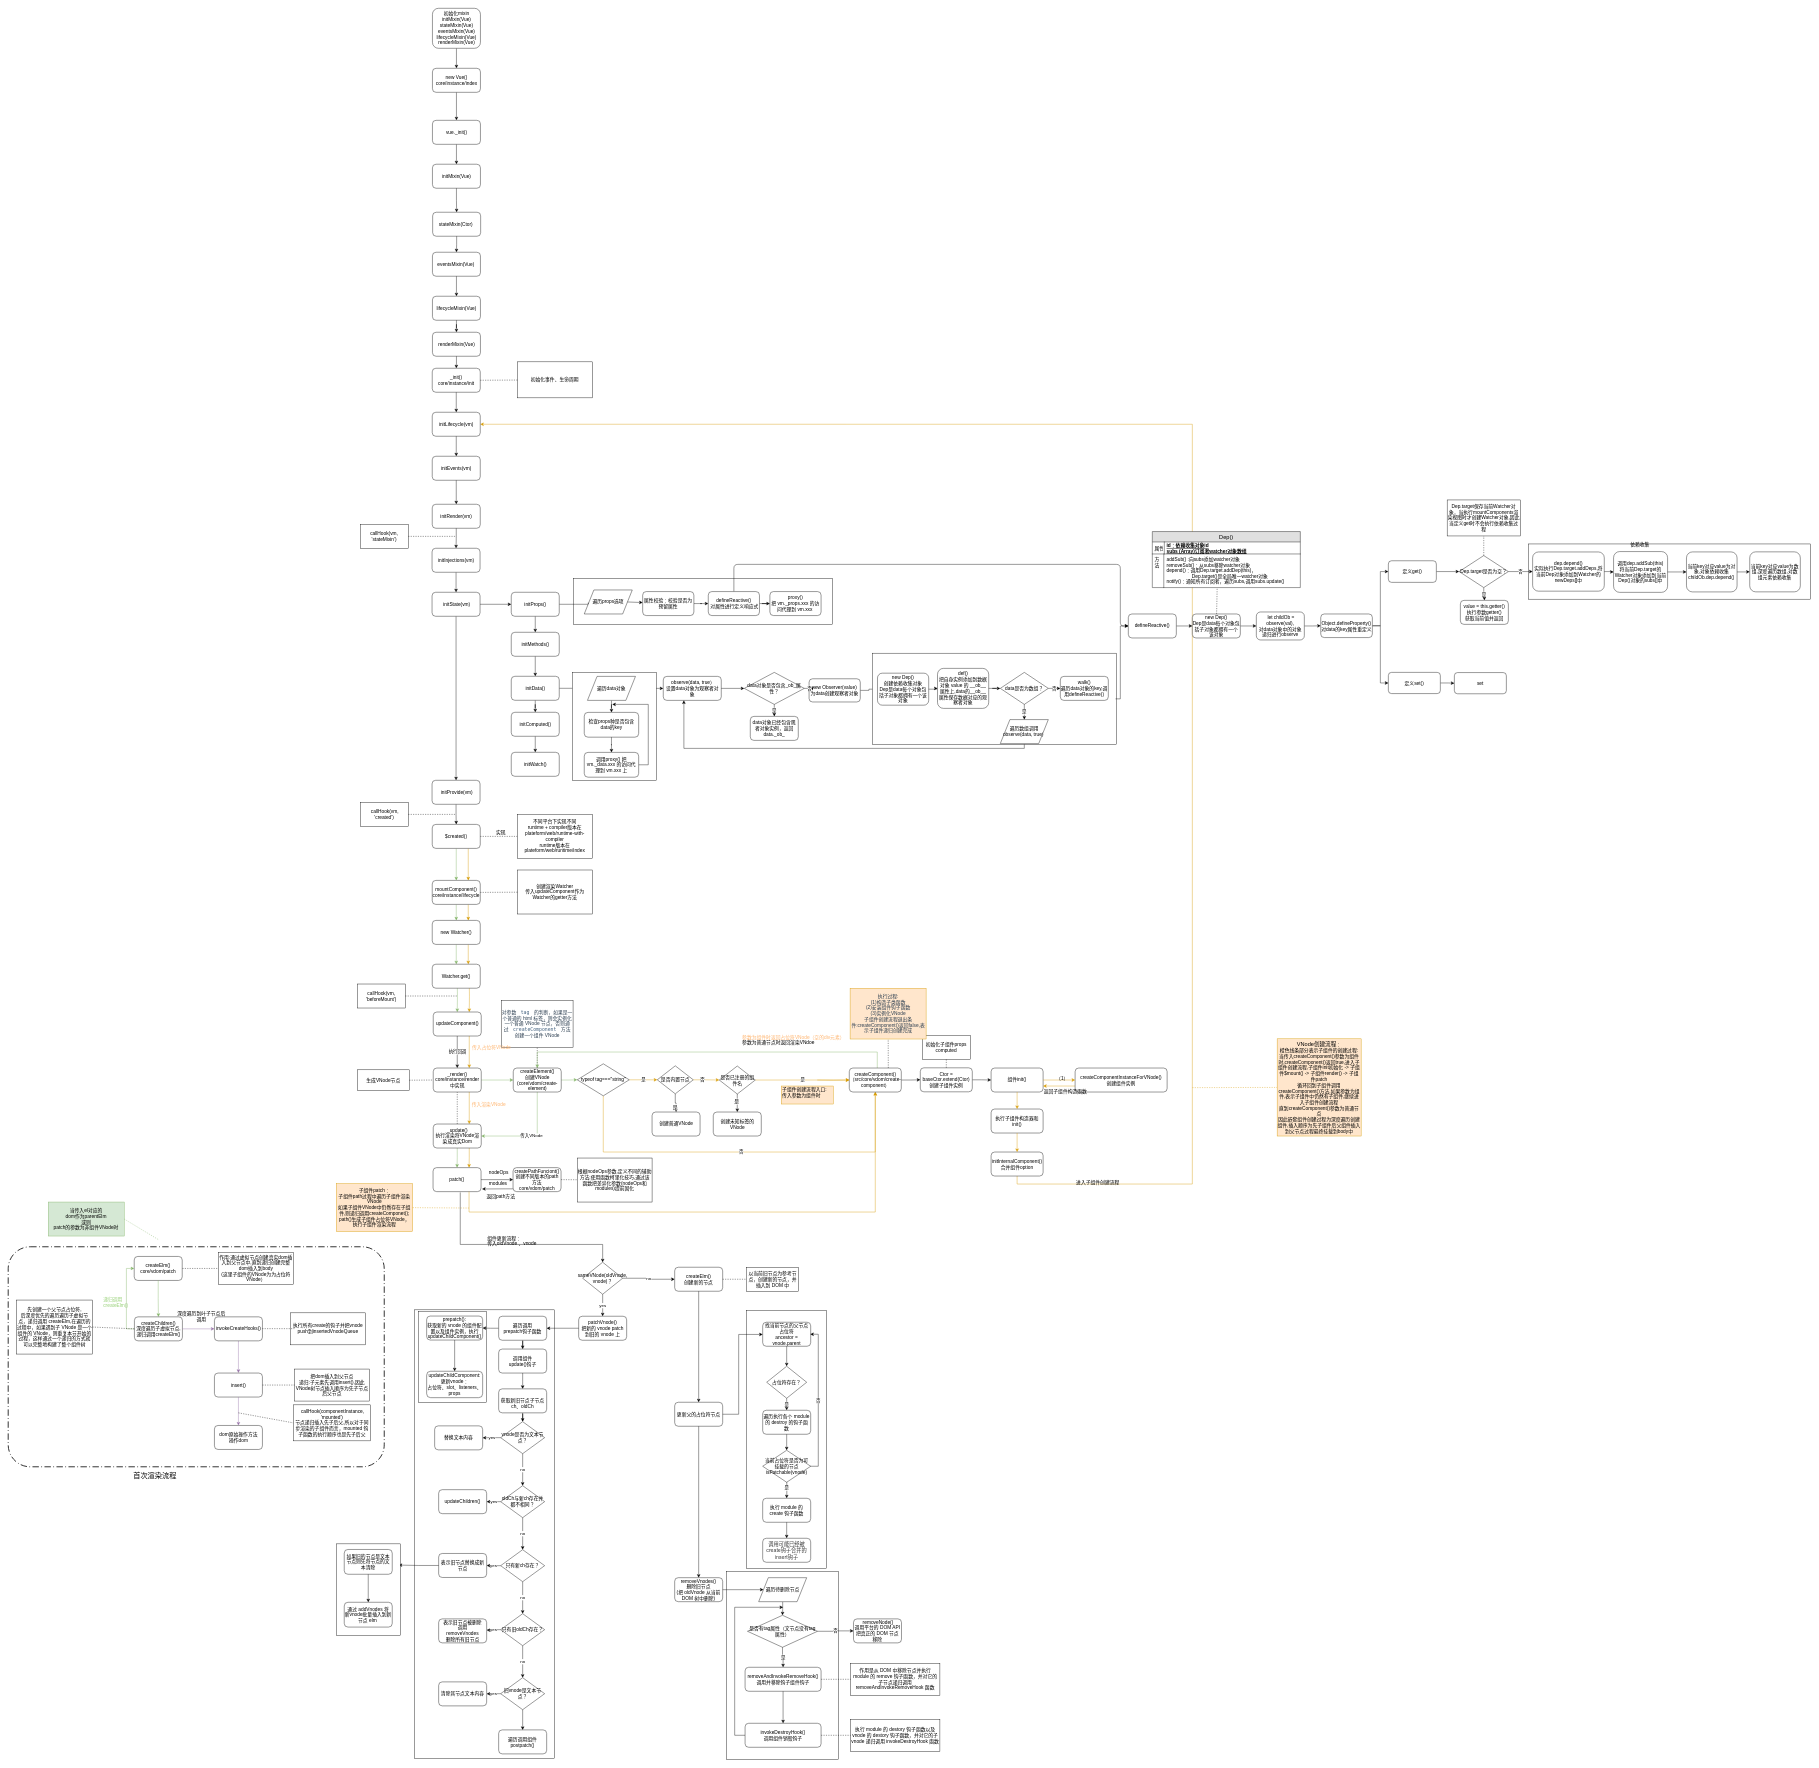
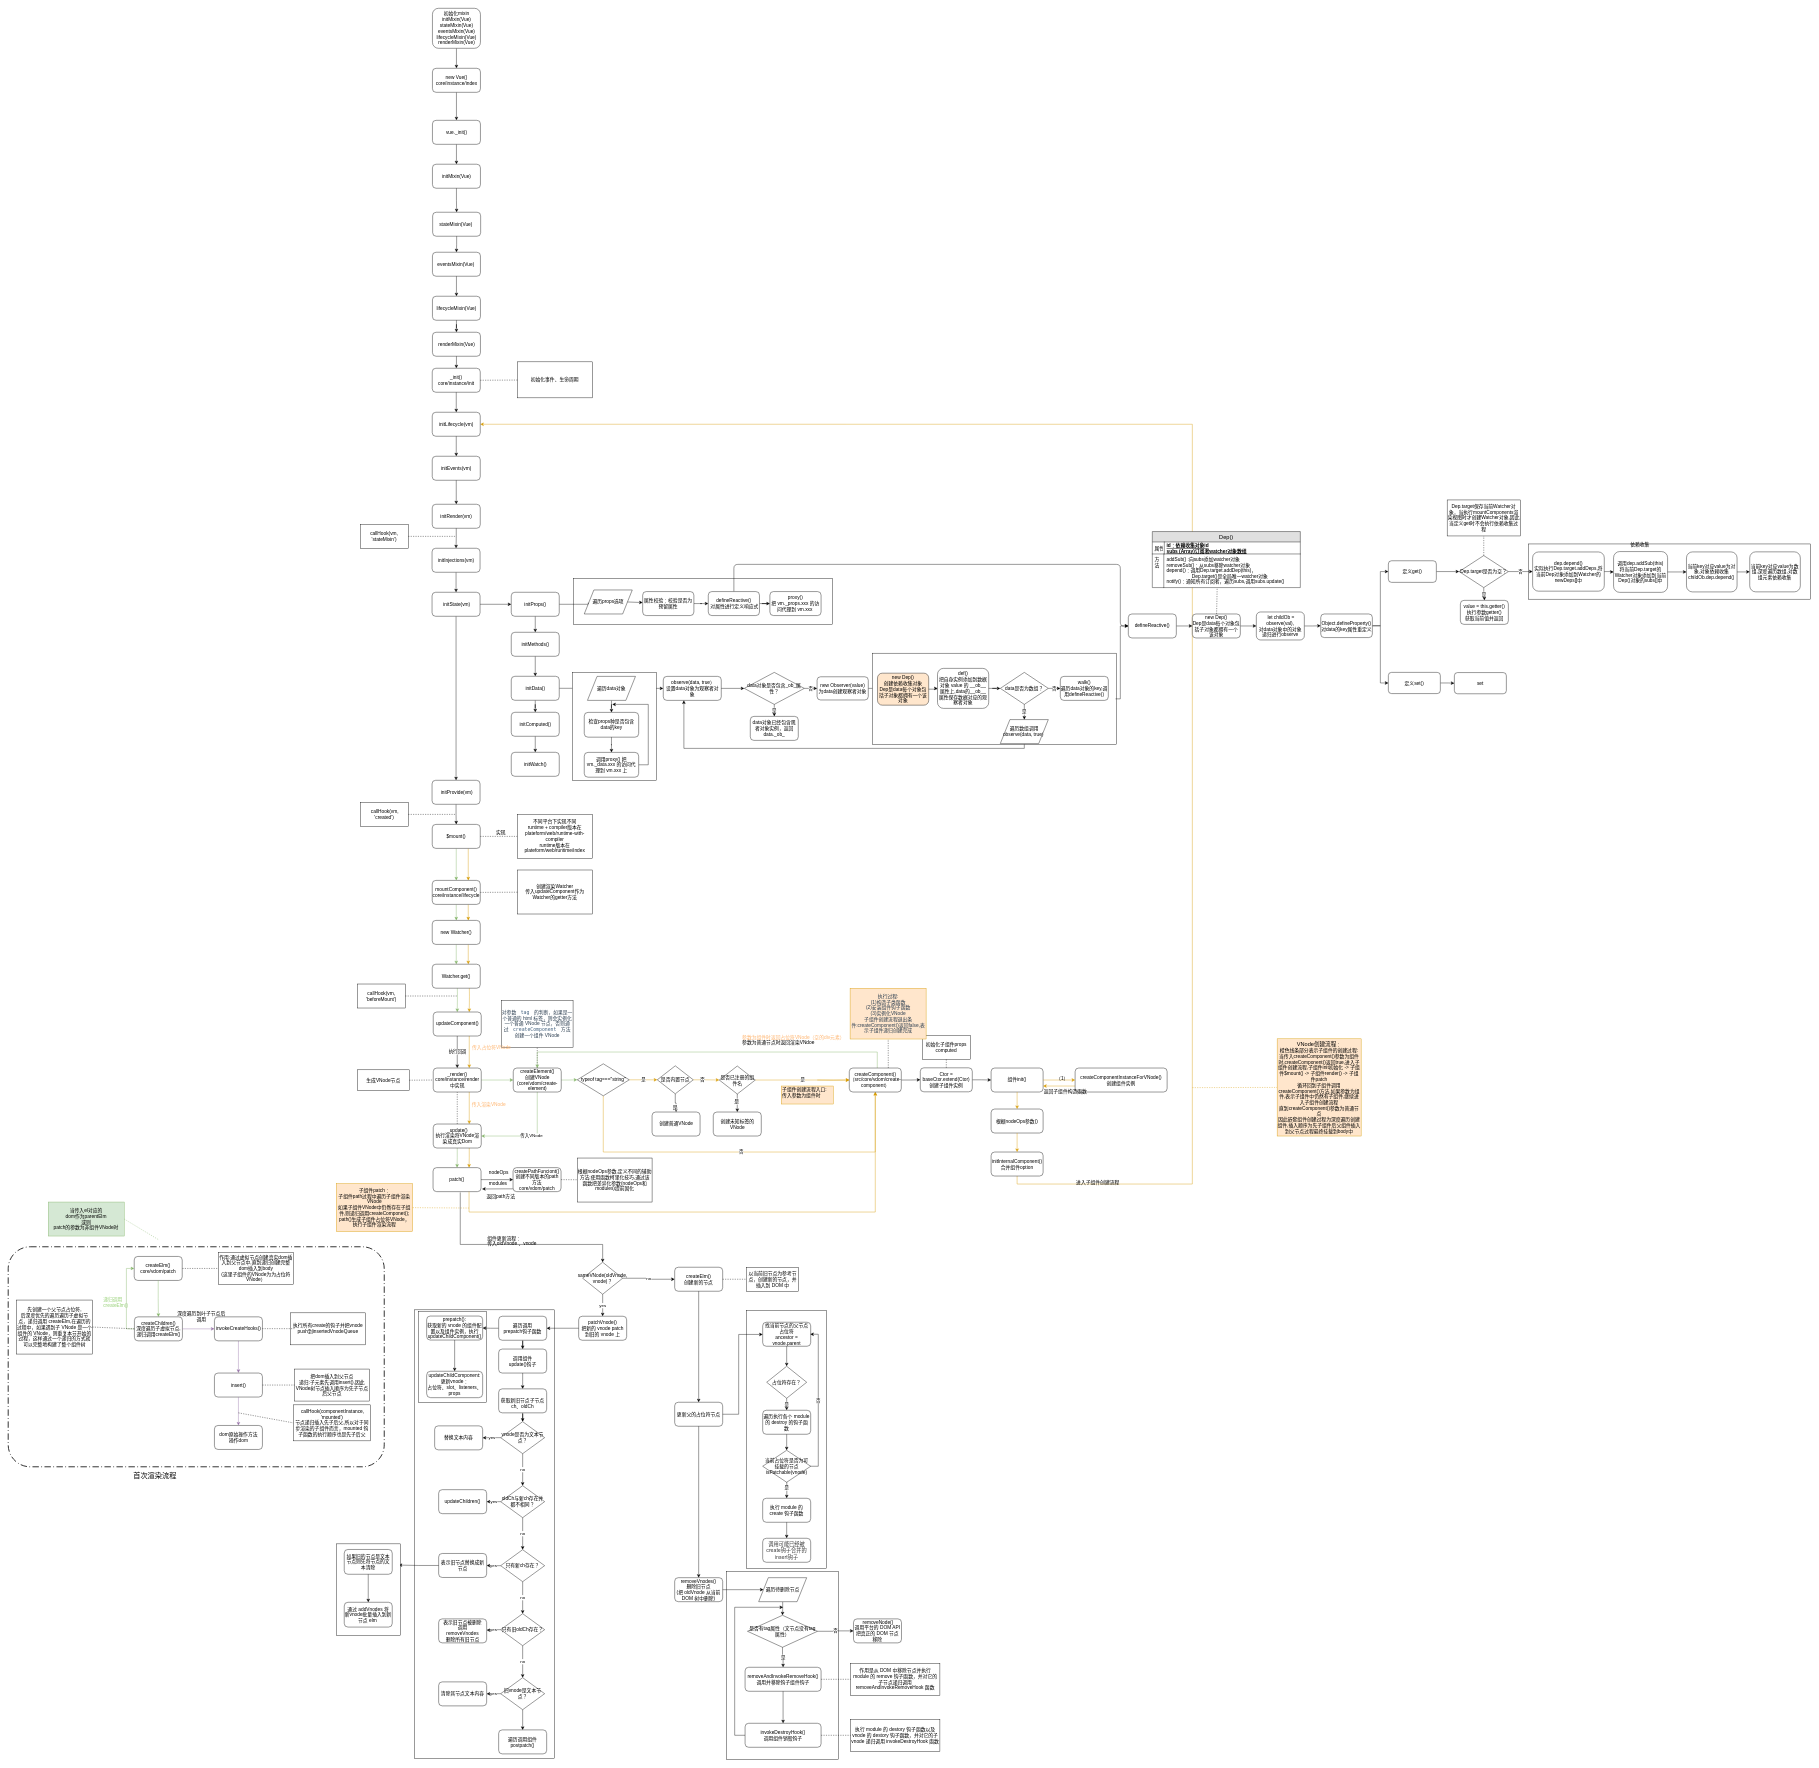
- <mxCell id="313" value="stateMixin(Ctor)&amp;nbsp;" style="rounded=1;whiteSpace=wrap;html=1;" parent="1" vertex="1"><mxGeometry x="1081" y="529.778" width="120" height="60" as="geometry" /></mxCell>
+ <mxCell id="313" value="stateMixin(Vue)&amp;nbsp;" style="rounded=1;whiteSpace=wrap;html=1;" parent="1" vertex="1"><mxGeometry x="1081" y="529.778" width="120" height="60" as="geometry" /></mxCell>
- <mxCell id="123" value="new Dep()&lt;br&gt;创建依赖收集对象&lt;br&gt;Dep是data每个对象包括子对象都拥有一个该对象" style="rounded=1;whiteSpace=wrap;html=1;" parent="121" vertex="1"><mxGeometry x="13" y="50" width="128" height="80" as="geometry" /></mxCell>
+ <mxCell id="123" value="new Dep()&lt;br&gt;创建依赖收集对象&lt;br&gt;Dep是data每个对象包括子对象都拥有一个该对象" style="rounded=1;whiteSpace=wrap;html=1;fillColor=#ffe6cc;" parent="121" vertex="1"><mxGeometry x="13" y="50" width="128" height="80" as="geometry" /></mxCell>
- <mxCell id="117" value="new Observer(value)&lt;br&gt;为data创建观察者对象" style="rounded=1;whiteSpace=wrap;html=1;" parent="1" vertex="1"><mxGeometry x="2022" y="1696" width="128" height="58" as="geometry" /></mxCell>
+ <mxCell id="117" value="new Observer(value)&lt;br&gt;为data创建观察者对象" style="rounded=1;whiteSpace=wrap;html=1;" parent="1" vertex="1"><mxGeometry x="2042" y="1691" width="128" height="58" as="geometry" /></mxCell>
- <mxCell id="23" value="$created()" style="rounded=1;whiteSpace=wrap;html=1;" parent="1" vertex="1"><mxGeometry x="1080" y="2060" width="120" height="60" as="geometry" /></mxCell>
+ <mxCell id="23" value="$mount()" style="rounded=1;whiteSpace=wrap;html=1;" parent="1" vertex="1"><mxGeometry x="1080" y="2060" width="120" height="60" as="geometry" /></mxCell>
- <mxCell id="81" value="执行子组件构造器和init()" style="rounded=1;whiteSpace=wrap;html=1;" parent="79" vertex="1"><mxGeometry x="257.5" y="242.5" width="130" height="60" as="geometry" /></mxCell>
+ <mxCell id="81" value="根据nodeOps参数()" style="rounded=1;whiteSpace=wrap;html=1;" parent="79" vertex="1"><mxGeometry x="257.5" y="242.5" width="130" height="60" as="geometry" /></mxCell>
